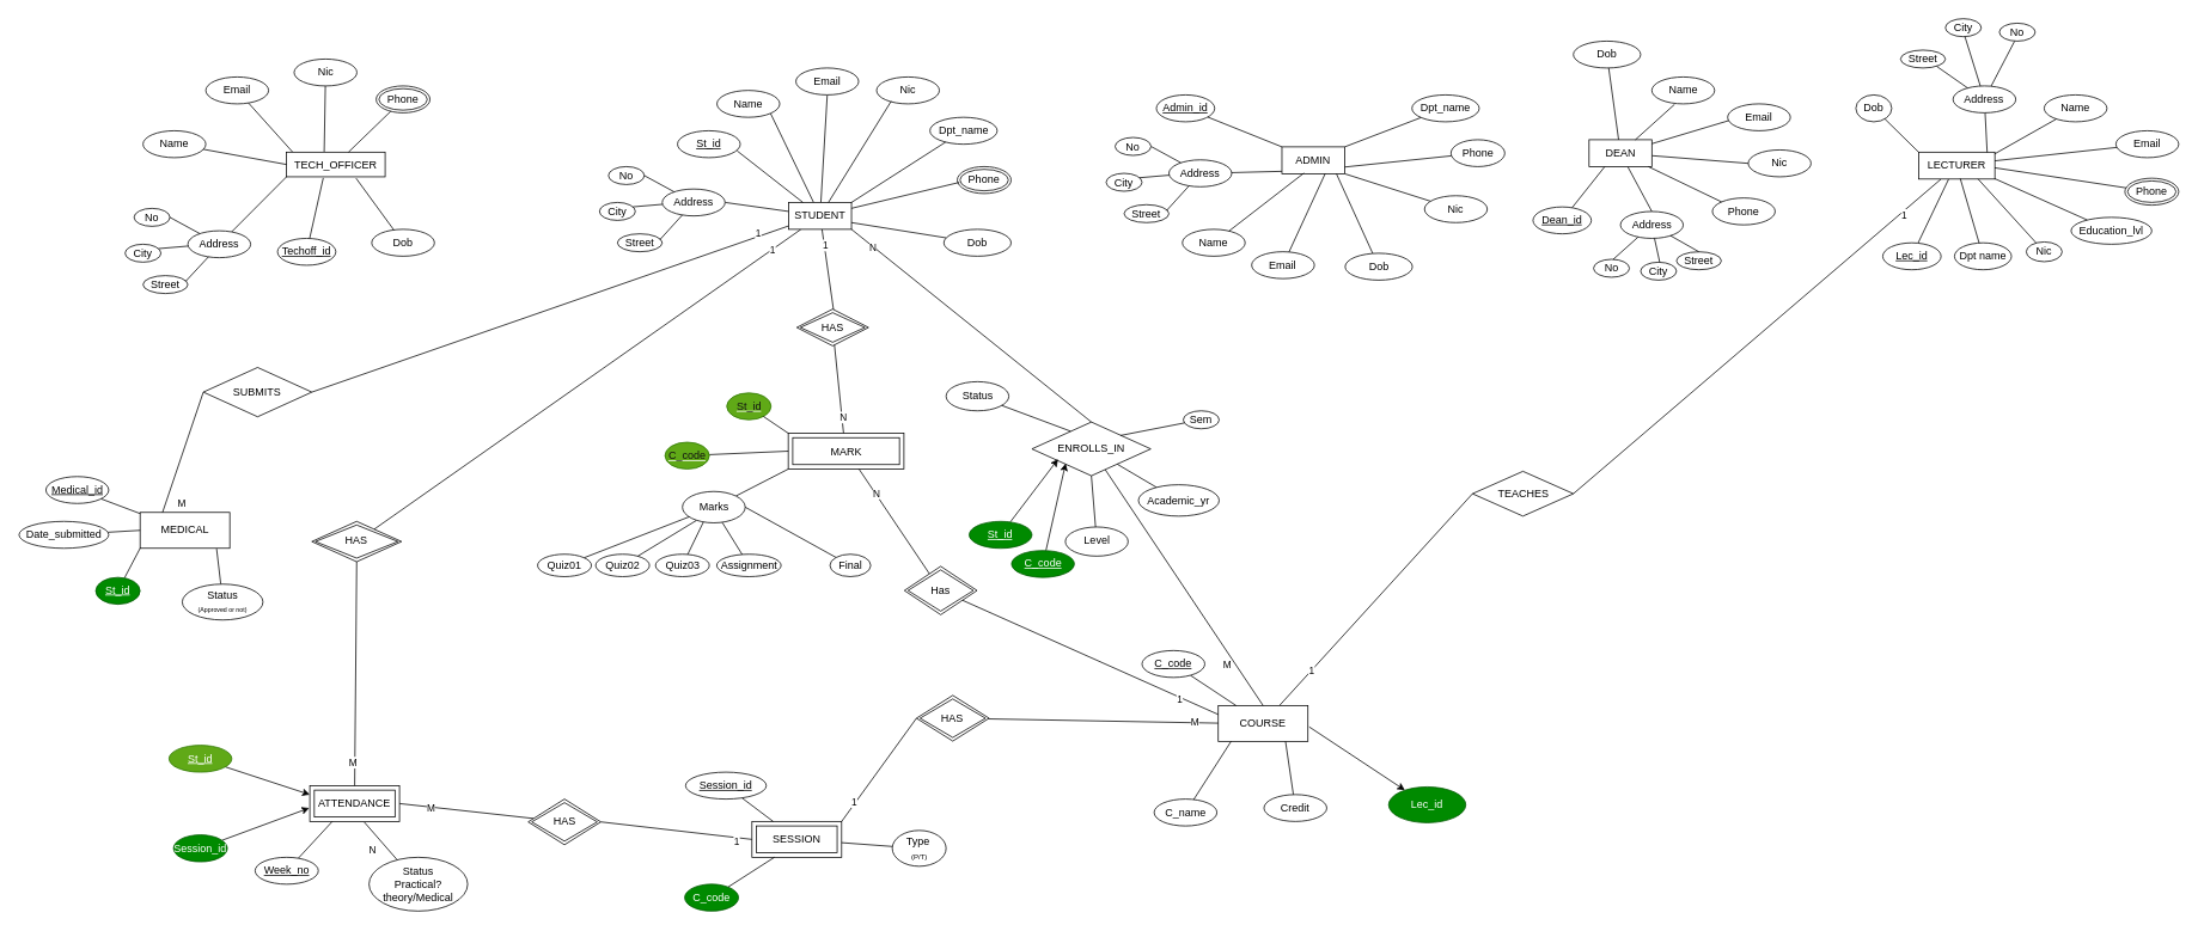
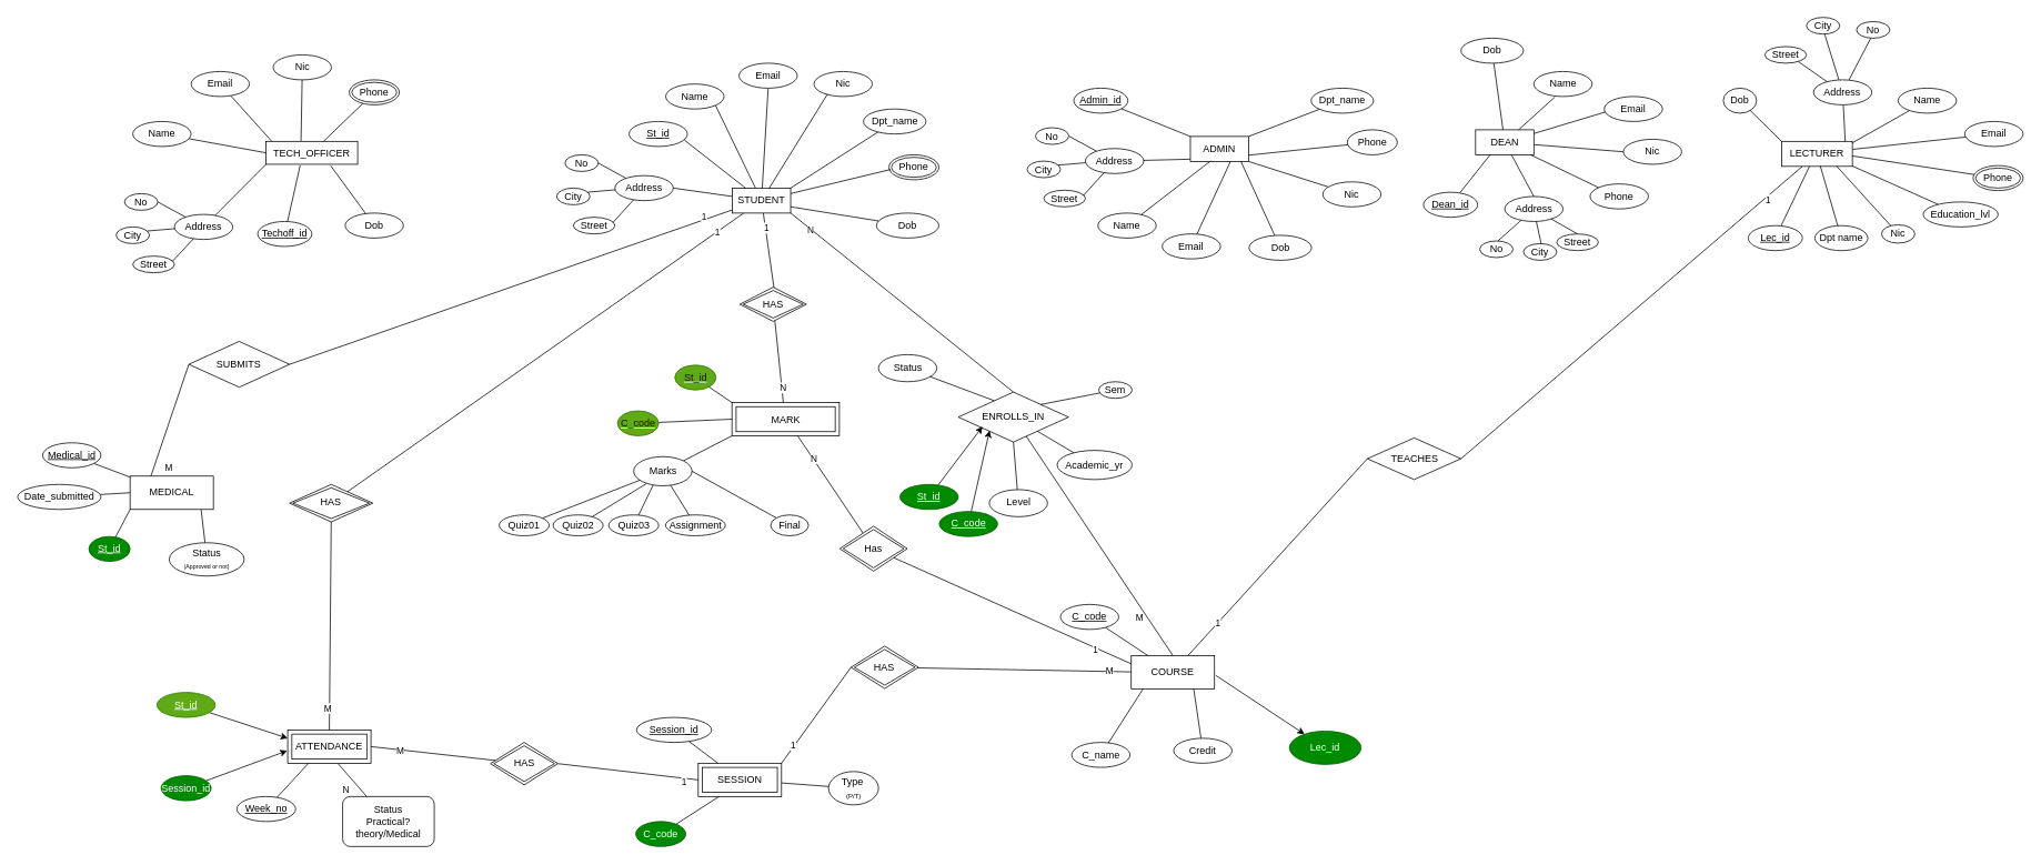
- <mxCell id="168" value="Status&lt;br&gt;Practical?theory/Medical" style="ellipse;whiteSpace=wrap;html=1;align=center;" parent="1" vertex="1"><mxGeometry x="411" y="955.69" width="110" height="60" as="geometry" /></mxCell>
+ <mxCell id="168" value="Status&lt;br&gt;Practical?theory/Medical" style="whiteSpace=wrap;html=1;align=center;rounded=1;" parent="1" vertex="1"><mxGeometry x="411" y="955.69" width="110" height="60" as="geometry" /></mxCell>
